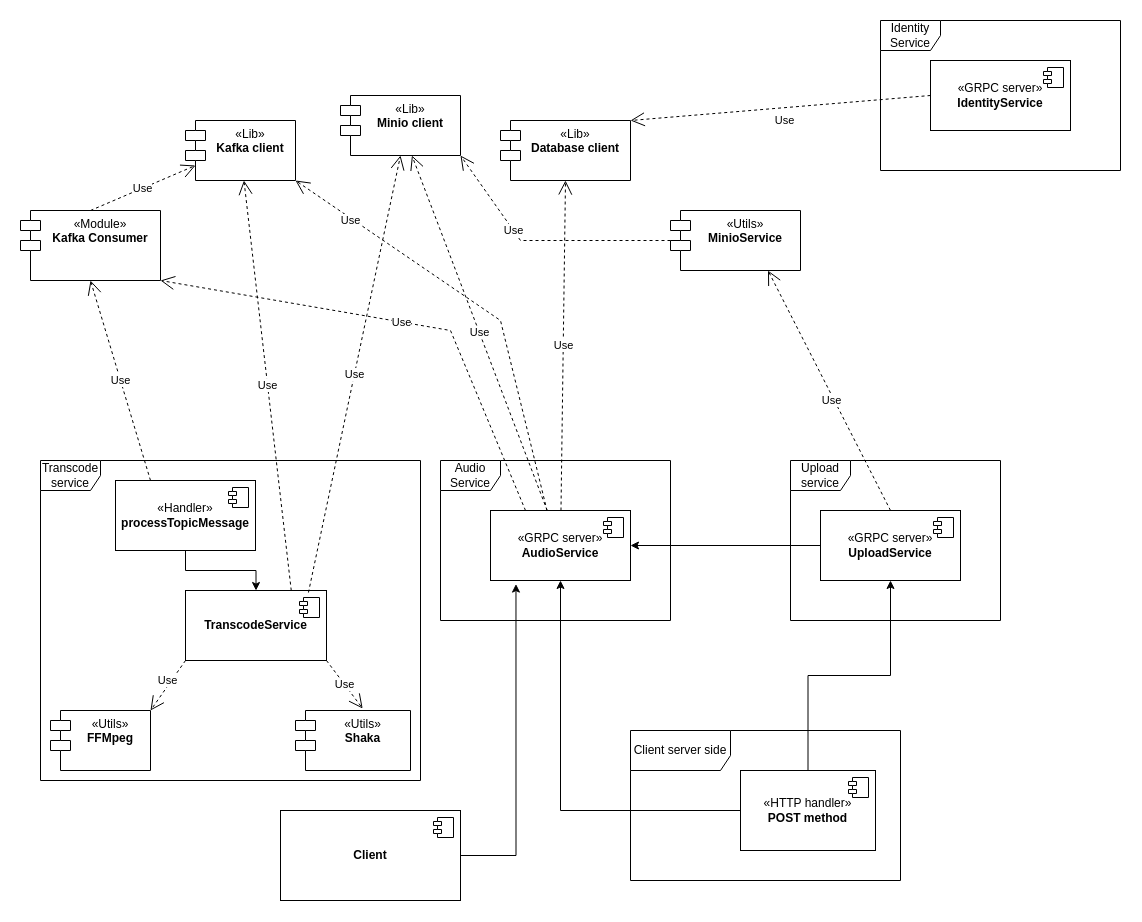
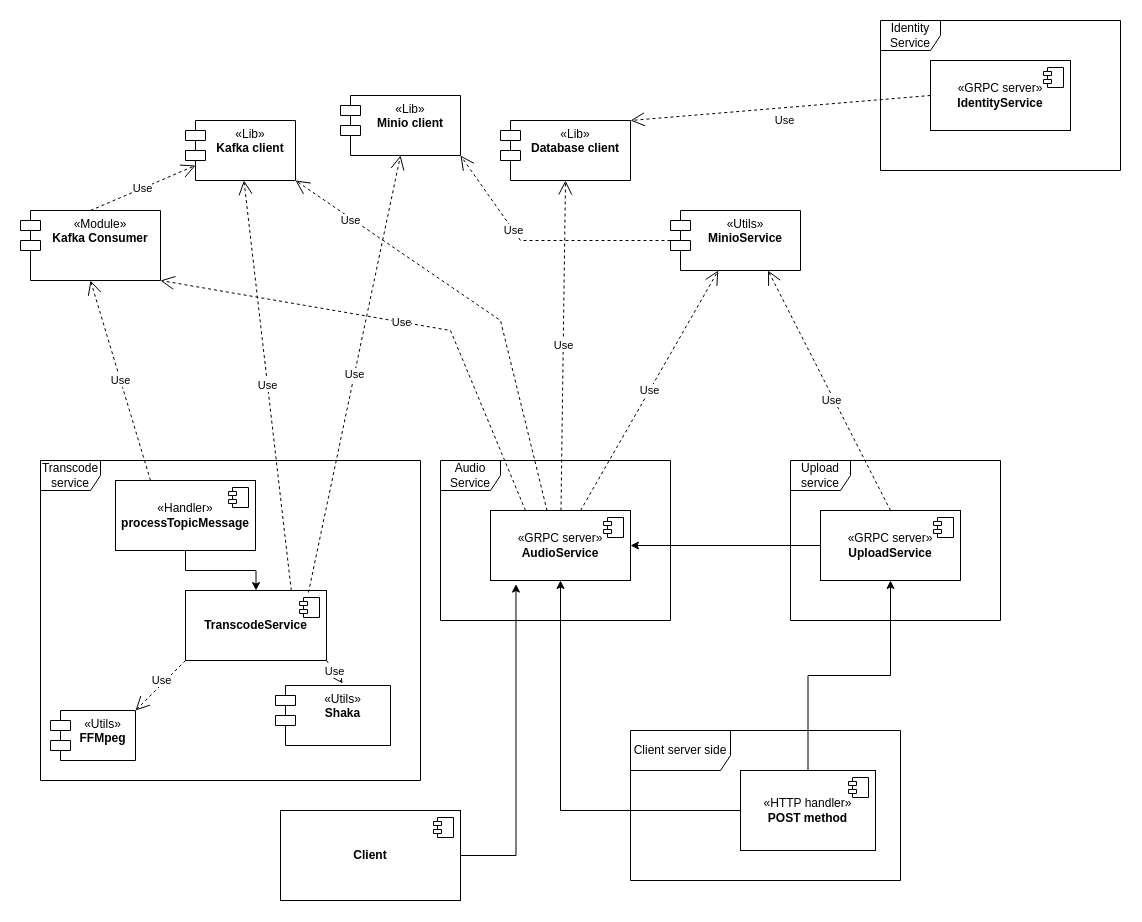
- <mxCell id="20" value="Use" style="endArrow=open;endSize=12;dashed=1;html=1;rounded=0;" edge="1" parent="1" source="15" target="12"><mxGeometry width="160" relative="1" as="geometry"><mxPoint x="600" y="390" as="sourcePoint" /><mxPoint x="760" y="390" as="targetPoint" /></mxGeometry></mxCell>
+ <mxCell id="20" value="Use" style="endArrow=open;endSize=12;dashed=1;html=1;rounded=0;" edge="1" parent="1" source="15" target="17"><mxGeometry width="160" relative="1" as="geometry"><mxPoint x="600" y="390" as="sourcePoint" /><mxPoint x="760" y="390" as="targetPoint" /></mxGeometry></mxCell>
- <mxCell id="42" value="&lt;div&gt;«Utils»&lt;/div&gt;&lt;div&gt;&lt;b&gt;FFMpeg&lt;/b&gt;&lt;br&gt;&lt;/div&gt;" style="shape=module;align=left;spacingLeft=20;align=center;verticalAlign=top;whiteSpace=wrap;html=1;" vertex="1" parent="1"><mxGeometry x="50" y="710" width="100" height="60" as="geometry" /></mxCell>
+ <mxCell id="42" value="&lt;div&gt;«Utils»&lt;/div&gt;&lt;div&gt;&lt;b&gt;FFMpeg&lt;/b&gt;&lt;br&gt;&lt;/div&gt;" style="shape=module;align=left;spacingLeft=20;align=center;verticalAlign=top;whiteSpace=wrap;html=1;" vertex="1" parent="1"><mxGeometry x="50" y="710" width="85" height="50" as="geometry" /></mxCell>
- <mxCell id="43" value="&lt;div&gt;«Utils»&lt;/div&gt;&lt;div&gt;&lt;b&gt;Shaka&lt;/b&gt;&lt;br&gt;&lt;/div&gt;" style="shape=module;align=left;spacingLeft=20;align=center;verticalAlign=top;whiteSpace=wrap;html=1;" vertex="1" parent="1"><mxGeometry x="295" y="710" width="115" height="60" as="geometry" /></mxCell>
+ <mxCell id="43" value="&lt;div&gt;«Utils»&lt;/div&gt;&lt;div&gt;&lt;b&gt;Shaka&lt;/b&gt;&lt;br&gt;&lt;/div&gt;" style="shape=module;align=left;spacingLeft=20;align=center;verticalAlign=top;whiteSpace=wrap;html=1;" vertex="1" parent="1"><mxGeometry x="275" y="685" width="115" height="60" as="geometry" /></mxCell>
